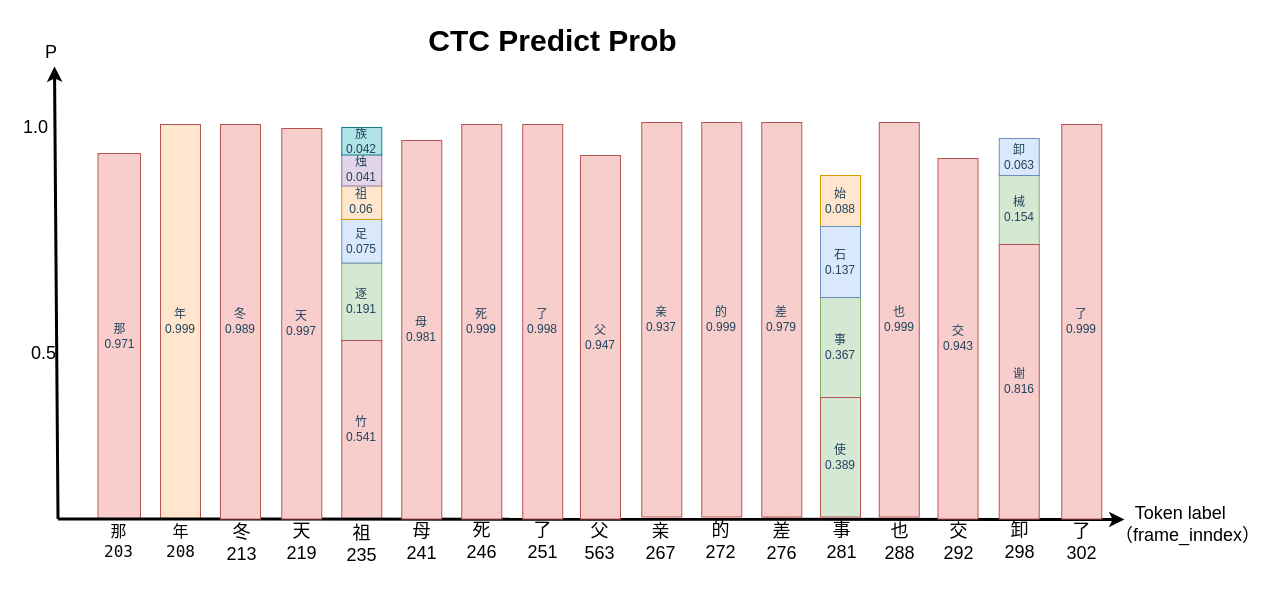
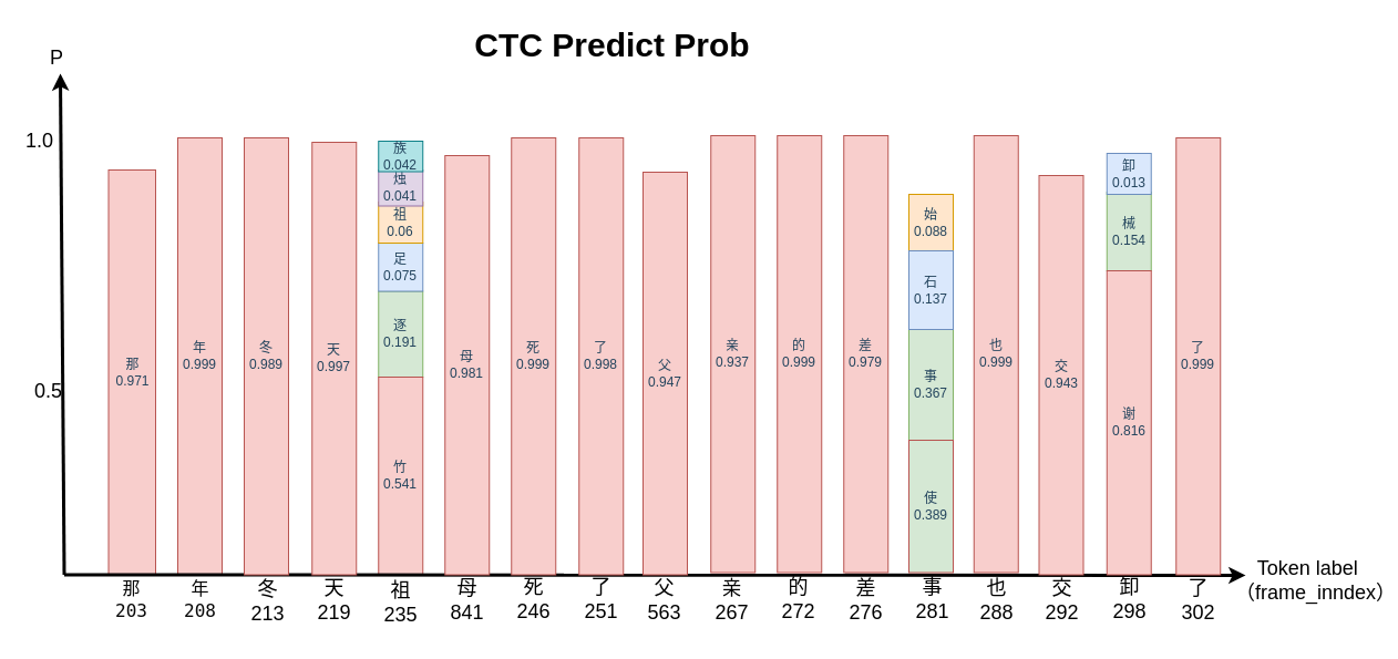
- <mxCell id="52" value="&lt;div&gt;&lt;font color=&quot;#23445D&quot;&gt;卸&lt;br&gt;&lt;/font&gt;&lt;/div&gt;&lt;div&gt;&lt;font color=&quot;#23445D&quot;&gt;0.063&lt;br&gt;&lt;/font&gt;&lt;/div&gt;" style="whiteSpace=wrap;fillColor=#dae8fc;gradientDirection=east;strokeColor=#6c8ebf;html=1;" vertex="1" parent="1"><mxGeometry x="998.75" y="138" width="40" height="37" as="geometry" /></mxCell>
+ <mxCell id="52" value="&lt;div&gt;&lt;font color=&quot;#23445D&quot;&gt;卸&lt;br&gt;&lt;/font&gt;&lt;/div&gt;&lt;div&gt;&lt;font color=&quot;#23445D&quot;&gt;0.013&lt;br&gt;&lt;/font&gt;&lt;/div&gt;" style="whiteSpace=wrap;fillColor=#dae8fc;gradientDirection=east;strokeColor=#6c8ebf;html=1;" vertex="1" parent="1"><mxGeometry x="998.75" y="138" width="40" height="37" as="geometry" /></mxCell>
- <mxCell id="6" value="&lt;div&gt;&lt;font color=&quot;#23445D&quot;&gt;年&lt;/font&gt;&lt;/div&gt;&lt;div&gt;&lt;font color=&quot;#23445D&quot;&gt;0.999&lt;br&gt;&lt;/font&gt;&lt;/div&gt;" style="whiteSpace=wrap;fillColor=#ffe6cc;gradientDirection=east;strokeColor=#b85450;html=1;" parent="1" vertex="1"><mxGeometry x="160" y="124" width="40" height="394.5" as="geometry" /></mxCell>
+ <mxCell id="6" value="&lt;div&gt;&lt;font color=&quot;#23445D&quot;&gt;年&lt;/font&gt;&lt;/div&gt;&lt;div&gt;&lt;font color=&quot;#23445D&quot;&gt;0.999&lt;br&gt;&lt;/font&gt;&lt;/div&gt;" style="whiteSpace=wrap;fillColor=#f8cecc;gradientDirection=east;strokeColor=#b85450;html=1;" parent="1" vertex="1"><mxGeometry x="160" y="124" width="40" height="394.5" as="geometry" /></mxCell>
- <mxCell id="21" value="&lt;div&gt;母&lt;/div&gt;&lt;div&gt;241&lt;br&gt;&lt;/div&gt;" style="text;spacingTop=-5;align=center;verticalAlign=middle;fontStyle=0;html=1;fontSize=18;points=[];strokeColor=none;" vertex="1" parent="1"><mxGeometry x="400" y="520.5" width="42.5" height="48.5" as="geometry" /></mxCell>
+ <mxCell id="21" value="&lt;div&gt;母&lt;/div&gt;&lt;div&gt;841&lt;br&gt;&lt;/div&gt;" style="text;spacingTop=-5;align=center;verticalAlign=middle;fontStyle=0;html=1;fontSize=18;points=[];strokeColor=none;" vertex="1" parent="1"><mxGeometry x="400" y="520.5" width="42.5" height="48.5" as="geometry" /></mxCell>
